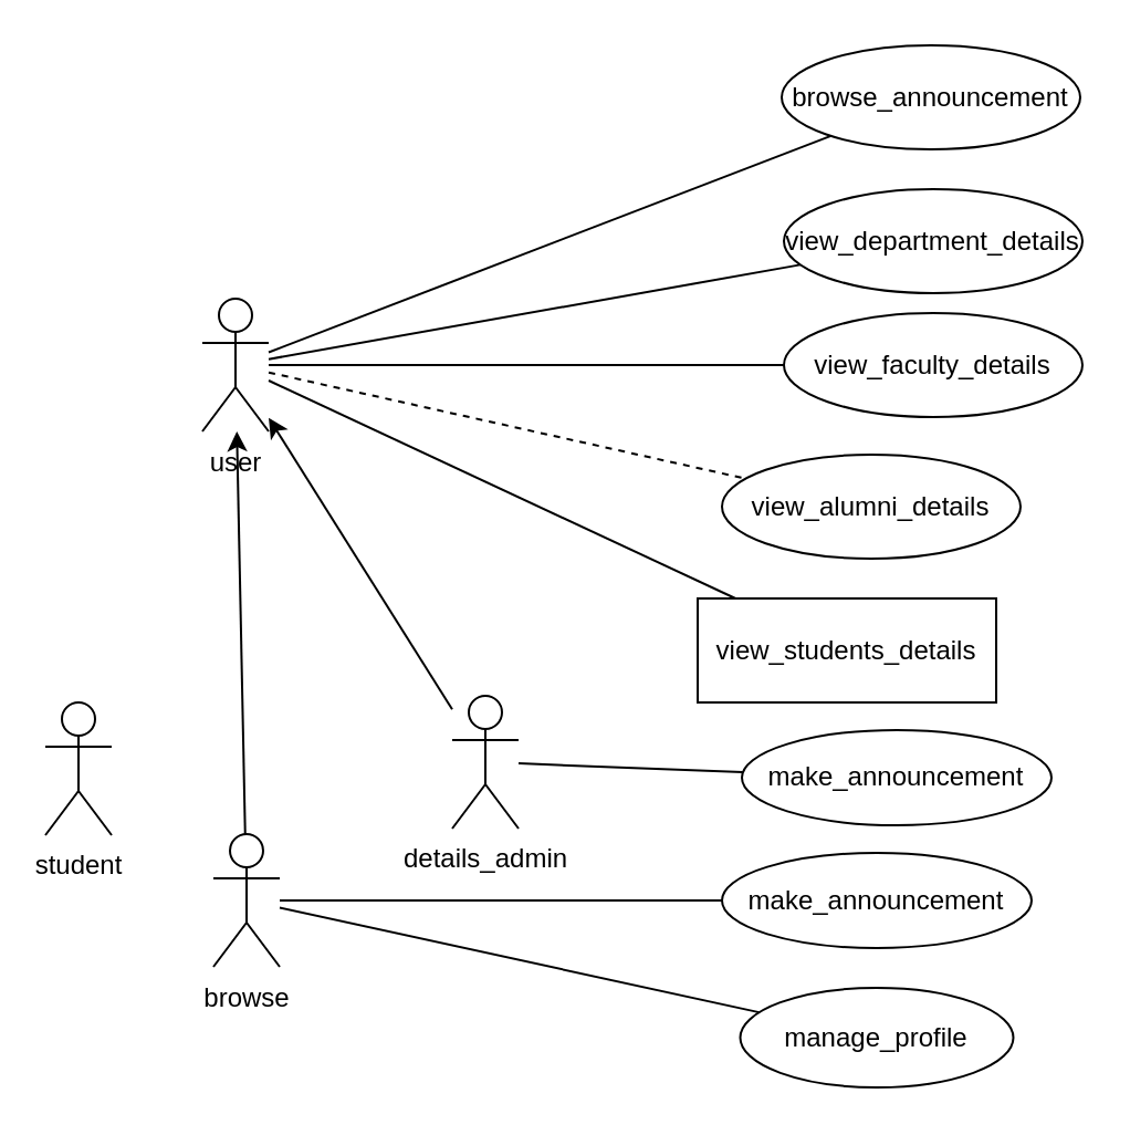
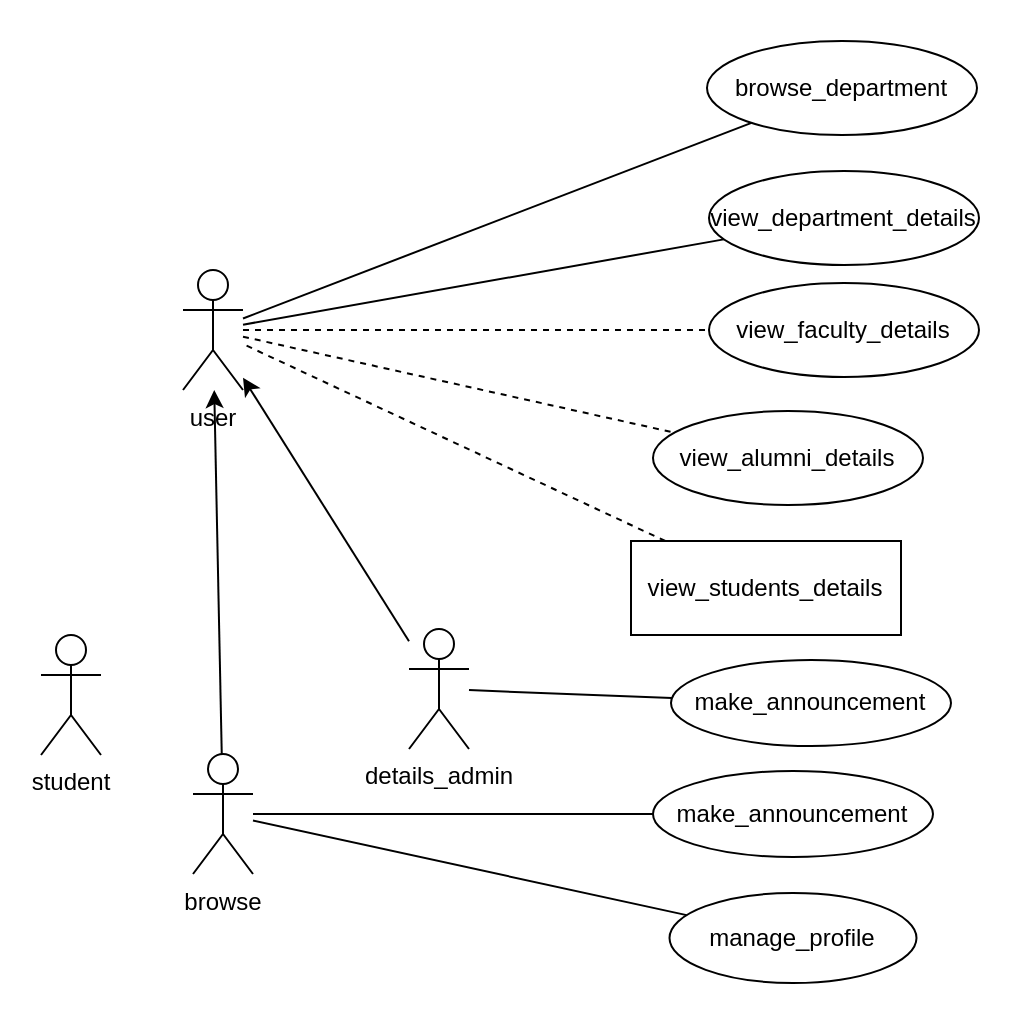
- <mxCell id="6" value="browse_announcement" style="ellipse;whiteSpace=wrap;html=1;" parent="1" vertex="1"><mxGeometry x="353" y="20" width="135" height="47" as="geometry" /></mxCell>
+ <mxCell id="6" value="browse_department" style="ellipse;whiteSpace=wrap;html=1;" parent="1" vertex="1"><mxGeometry x="353" y="20" width="135" height="47" as="geometry" /></mxCell>
- <mxCell id="14" value="" style="endArrow=none;html=1;rounded=0;" parent="1" source="5" target="8" edge="1"><mxGeometry width="50" height="50" relative="1" as="geometry"><mxPoint x="415" y="105" as="sourcePoint" /><mxPoint x="465" y="55" as="targetPoint" /></mxGeometry></mxCell>
+ <mxCell id="14" value="" style="endArrow=none;html=1;rounded=0;dashed=1;" parent="1" source="5" target="8" edge="1"><mxGeometry width="50" height="50" relative="1" as="geometry"><mxPoint x="415" y="105" as="sourcePoint" /><mxPoint x="465" y="55" as="targetPoint" /></mxGeometry></mxCell>
- <mxCell id="13" value="" style="endArrow=none;html=1;rounded=0;" parent="1" source="9" target="5" edge="1"><mxGeometry width="50" height="50" relative="1" as="geometry"><mxPoint x="405" y="148" as="sourcePoint" /><mxPoint x="455" y="98" as="targetPoint" /></mxGeometry></mxCell>
+ <mxCell id="13" value="" style="endArrow=none;html=1;rounded=0;dashed=1;" parent="1" source="9" target="5" edge="1"><mxGeometry width="50" height="50" relative="1" as="geometry"><mxPoint x="405" y="148" as="sourcePoint" /><mxPoint x="455" y="98" as="targetPoint" /></mxGeometry></mxCell>
